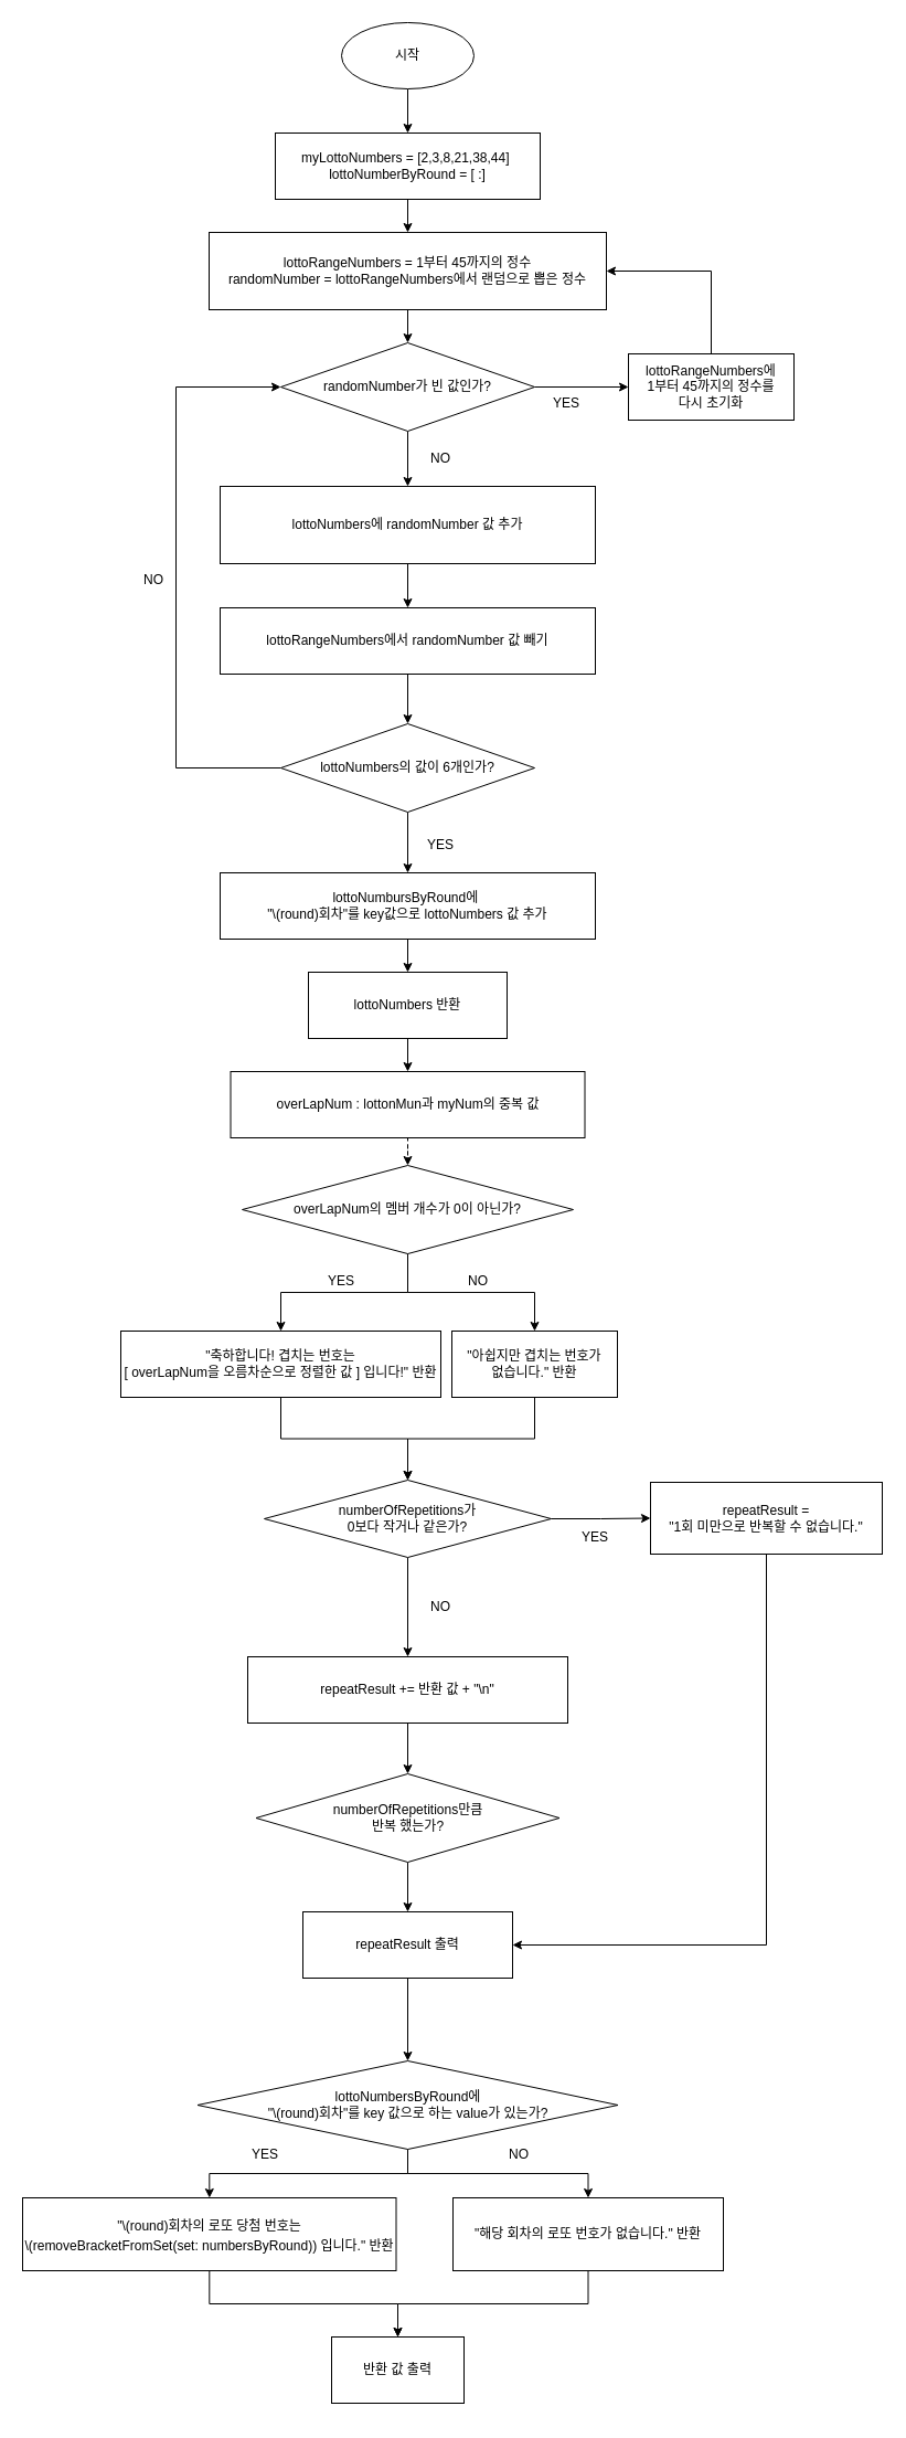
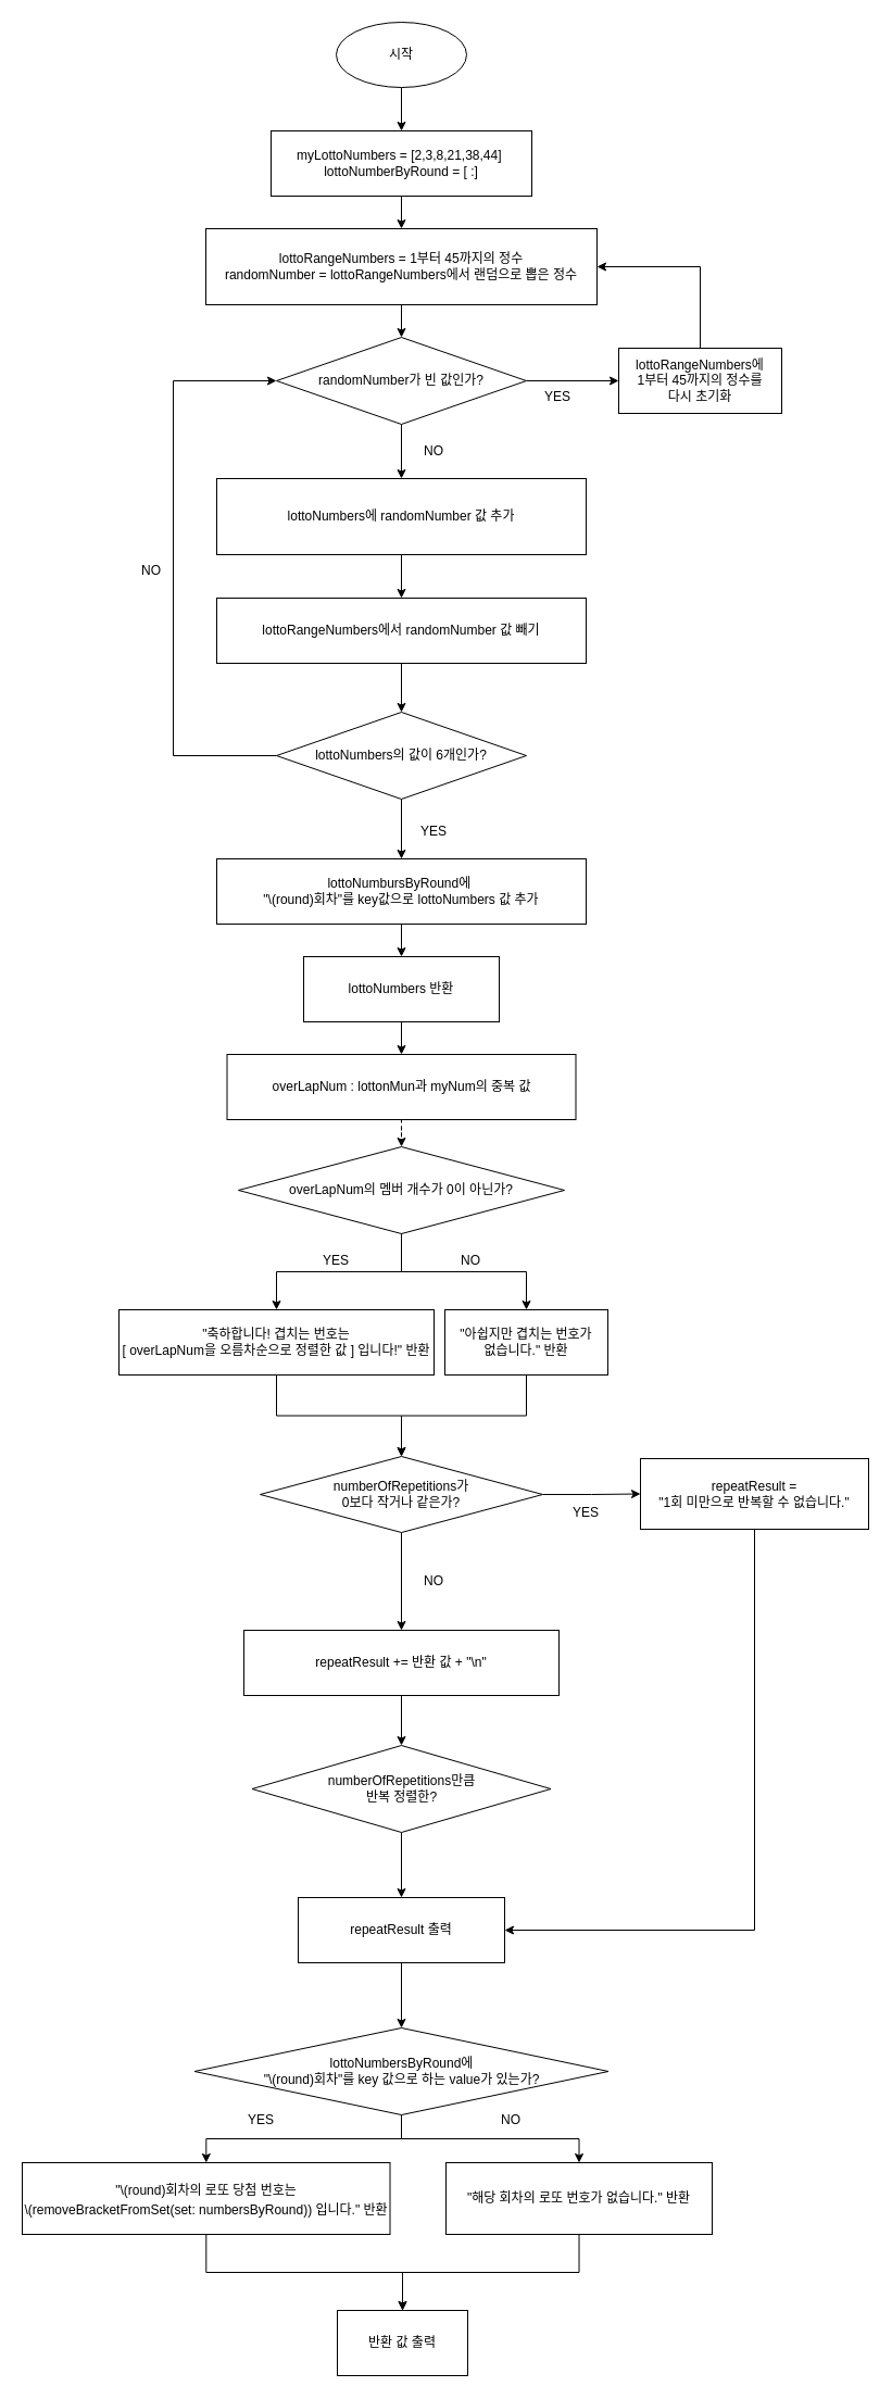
- <mxCell id="42" value="numberOfRepetitions만큼 &lt;br&gt;반복 했는가?" style="rhombus;whiteSpace=wrap;html=1;rounded=0;" parent="1" vertex="1"><mxGeometry x="231.5" y="1606" width="275" height="80" as="geometry" /></mxCell>
+ <mxCell id="42" value="numberOfRepetitions만큼 &lt;br&gt;반복 정렬한?" style="rhombus;whiteSpace=wrap;html=1;rounded=0;" parent="1" vertex="1"><mxGeometry x="231.5" y="1606" width="275" height="80" as="geometry" /></mxCell>
- <mxCell id="44" value="repeatResult 출력" style="whiteSpace=wrap;html=1;rounded=0;" parent="1" vertex="1"><mxGeometry x="274" y="1731" width="190" height="60" as="geometry" /></mxCell>
+ <mxCell id="44" value="repeatResult 출력" style="whiteSpace=wrap;html=1;rounded=0;" parent="1" vertex="1"><mxGeometry x="274" y="1746" width="190" height="60" as="geometry" /></mxCell>
- <mxCell id="52" value="반환 값 출력" style="whiteSpace=wrap;html=1;rounded=0;" parent="1" vertex="1"><mxGeometry x="300" y="2116" width="120" height="60" as="geometry" /></mxCell>
+ <mxCell id="52" value="반환 값 출력" style="whiteSpace=wrap;html=1;rounded=0;" parent="1" vertex="1"><mxGeometry x="310" y="2126" width="120" height="60" as="geometry" /></mxCell>
